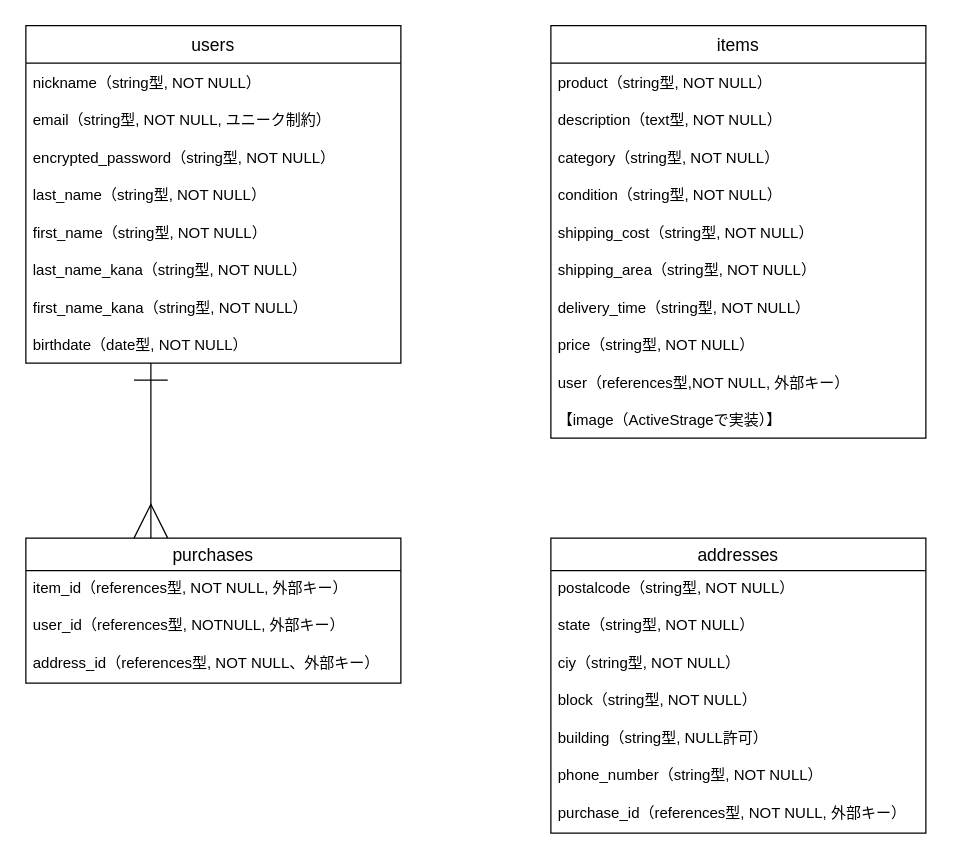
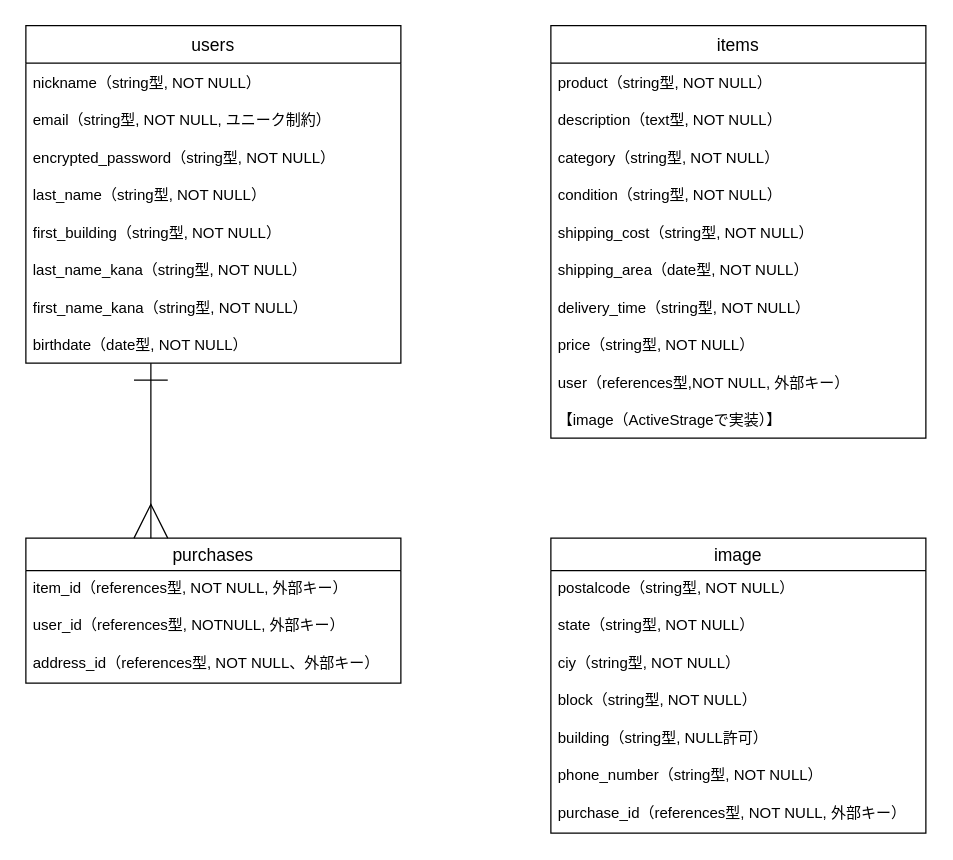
- <mxCell id="7" value="first_name（string型, NOT NULL）" style="text;strokeColor=none;fillColor=none;spacingLeft=4;spacingRight=4;overflow=hidden;rotatable=0;points=[[0,0.5],[1,0.5]];portConstraint=eastwest;fontSize=12;verticalAlign=middle;" vertex="1" parent="2"><mxGeometry y="150" width="300" height="30" as="geometry" /></mxCell>
+ <mxCell id="7" value="first_building（string型, NOT NULL）" style="text;strokeColor=none;fillColor=none;spacingLeft=4;spacingRight=4;overflow=hidden;rotatable=0;points=[[0,0.5],[1,0.5]];portConstraint=eastwest;fontSize=12;verticalAlign=middle;" vertex="1" parent="2"><mxGeometry y="150" width="300" height="30" as="geometry" /></mxCell>
- <mxCell id="17" value="shipping_area（string型, NOT NULL）" style="text;strokeColor=none;fillColor=none;spacingLeft=4;spacingRight=4;overflow=hidden;rotatable=0;points=[[0,0.5],[1,0.5]];portConstraint=eastwest;fontSize=12;verticalAlign=middle;" vertex="1" parent="11"><mxGeometry y="180" width="300" height="30" as="geometry" /></mxCell>
+ <mxCell id="17" value="shipping_area（date型, NOT NULL）" style="text;strokeColor=none;fillColor=none;spacingLeft=4;spacingRight=4;overflow=hidden;rotatable=0;points=[[0,0.5],[1,0.5]];portConstraint=eastwest;fontSize=12;verticalAlign=middle;" vertex="1" parent="11"><mxGeometry y="180" width="300" height="30" as="geometry" /></mxCell>
- <mxCell id="22" value="addresses" style="swimlane;fontStyle=0;childLayout=stackLayout;horizontal=1;startSize=26;horizontalStack=0;resizeParent=1;resizeParentMax=0;resizeLast=0;collapsible=1;marginBottom=0;align=center;fontSize=14;" vertex="1" parent="1"><mxGeometry x="440" y="430" width="300" height="236" as="geometry" /></mxCell>
+ <mxCell id="22" value="image" style="swimlane;fontStyle=0;childLayout=stackLayout;horizontal=1;startSize=26;horizontalStack=0;resizeParent=1;resizeParentMax=0;resizeLast=0;collapsible=1;marginBottom=0;align=center;fontSize=14;" vertex="1" parent="1"><mxGeometry x="440" y="430" width="300" height="236" as="geometry" /></mxCell>
